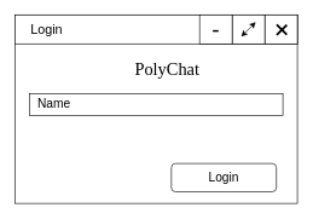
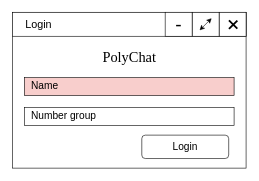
- <mxCell id="16" value="&lt;font face=&quot;Comic Sans MS&quot; style=&quot;font-size: 24px&quot;&gt;PolyChat&lt;/font&gt;" style="text;html=1;strokeColor=none;fillColor=none;align=center;verticalAlign=middle;whiteSpace=wrap;rounded=0;" parent="1" vertex="1"><mxGeometry x="162.5" y="80" width="135" height="30" as="geometry" /></mxCell>
+ <mxCell id="16" value="&lt;font face=&quot;Comic Sans MS&quot; style=&quot;font-size: 24px&quot;&gt;PolyChat&lt;/font&gt;" style="text;html=1;strokeColor=none;fillColor=none;align=center;verticalAlign=middle;whiteSpace=wrap;rounded=0;" parent="1" vertex="1"><mxGeometry x="147.5" y="80" width="135" height="30" as="geometry" /></mxCell>
- <mxCell id="4" value="&lt;span style=&quot;font-size: 17px;&quot;&gt;&amp;nbsp; Name&lt;/span&gt;" style="rounded=0;whiteSpace=wrap;html=1;align=left;fontSize=17;" parent="1" vertex="1"><mxGeometry x="40" y="129" width="350" height="30" as="geometry" /></mxCell>
+ <mxCell id="4" value="&lt;span style=&quot;font-size: 17px;&quot;&gt;&amp;nbsp; Name&lt;/span&gt;" style="rounded=0;whiteSpace=wrap;html=1;align=left;fontSize=17;fillColor=#f8cecc;" parent="1" vertex="1"><mxGeometry x="40" y="129" width="350" height="30" as="geometry" /></mxCell>
+ <mxCell id="15" value="&lt;span style=&quot;font-size: 17px;&quot;&gt;&amp;nbsp; Number group&lt;/span&gt;" style="rounded=0;whiteSpace=wrap;html=1;align=left;fontSize=17;" parent="1" vertex="1"><mxGeometry x="40" y="179" width="350" height="30" as="geometry" /></mxCell>
